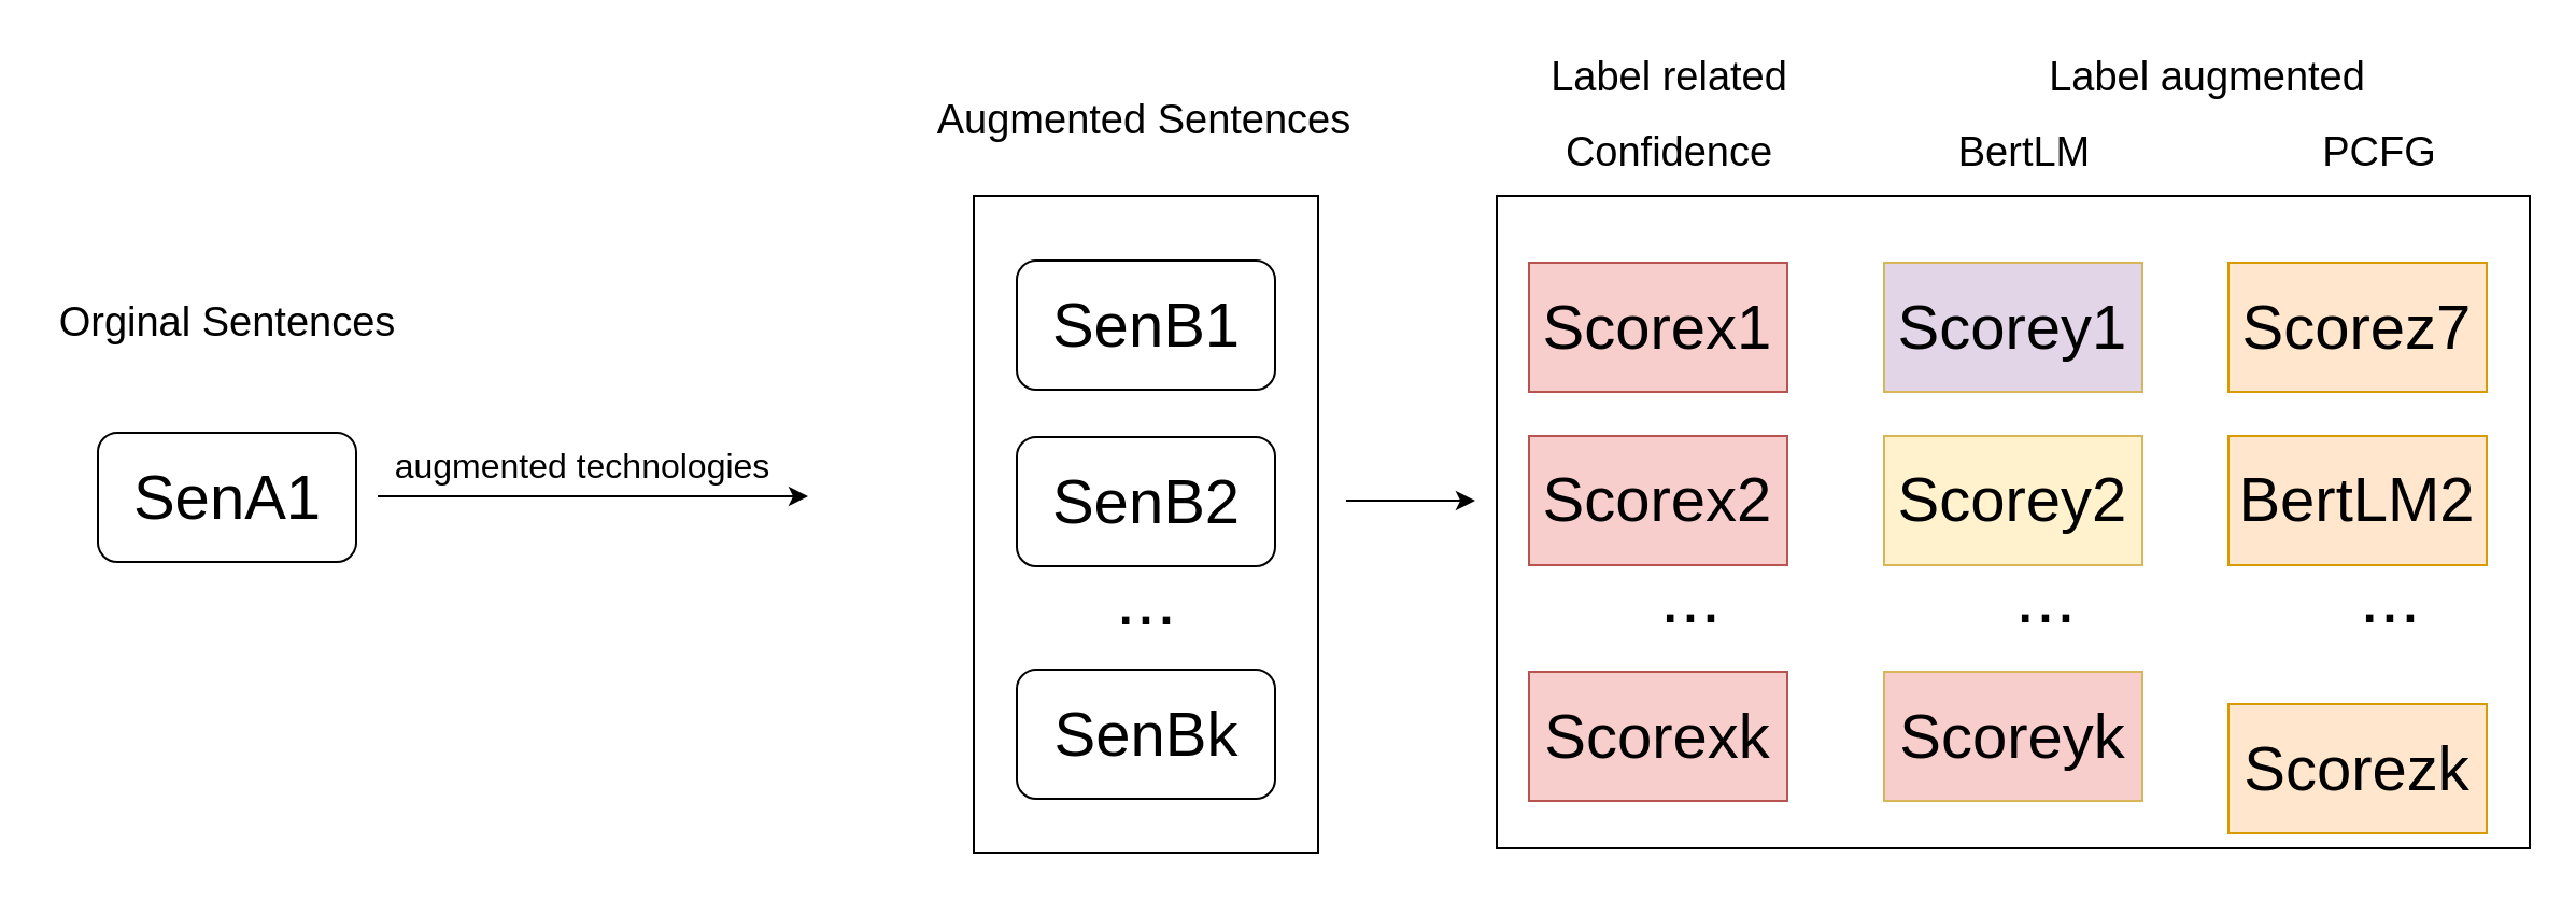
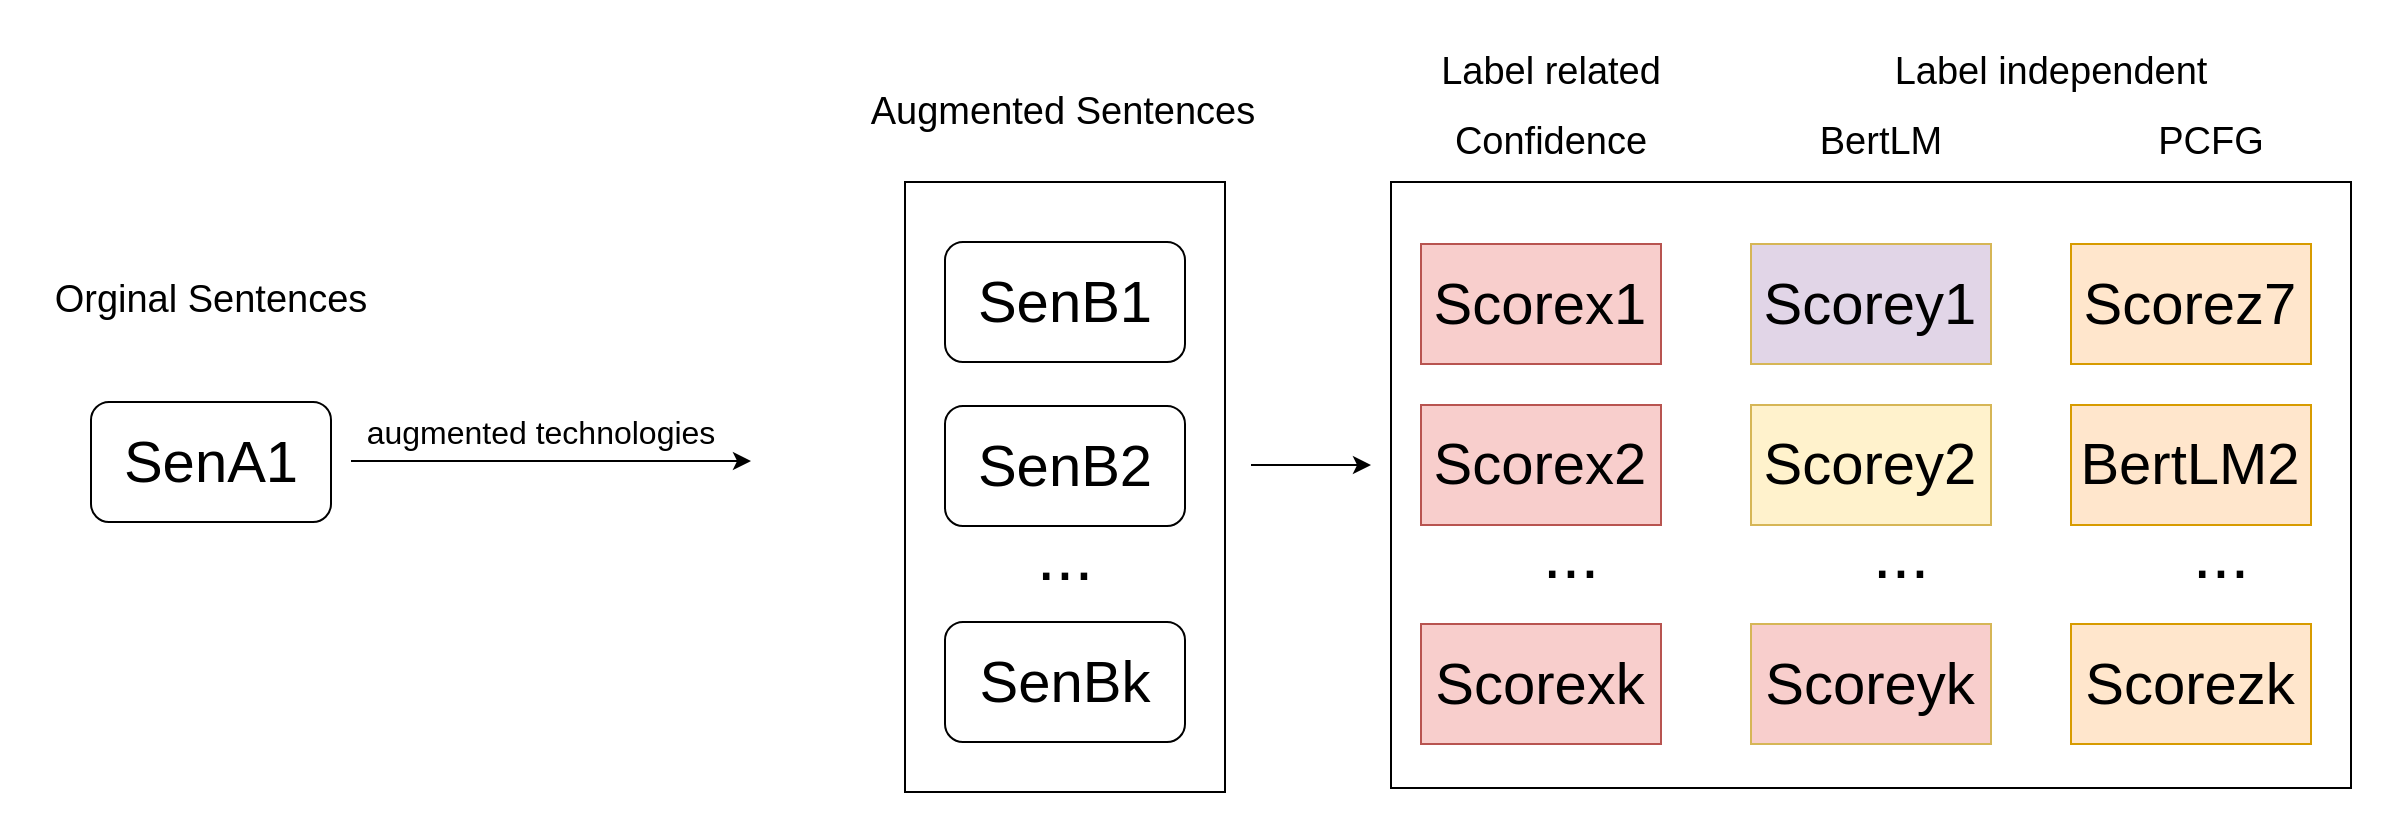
- <mxCell id="18" value="Label&amp;nbsp;augmented" style="text;html=1;align=center;verticalAlign=middle;resizable=0;points=[];autosize=1;fontSize=19;" parent="1" vertex="1"><mxGeometry x="940" y="20.5" width="170" height="30" as="geometry" /></mxCell>
+ <mxCell id="18" value="Label&amp;nbsp;independent" style="text;html=1;align=center;verticalAlign=middle;resizable=0;points=[];autosize=1;fontSize=19;" parent="1" vertex="1"><mxGeometry x="940" y="20.5" width="170" height="30" as="geometry" /></mxCell>
- <mxCell id="32" value="&lt;font style=&quot;font-size: 29px&quot;&gt;Scorezk&lt;/font&gt;" style="rounded=0;whiteSpace=wrap;html=1;sketch=0;fillColor=#ffe6cc;strokeColor=#d79b00;" parent="1" vertex="1"><mxGeometry x="1035" y="326.5" width="120" height="60" as="geometry" /></mxCell>
+ <mxCell id="32" value="&lt;font style=&quot;font-size: 29px&quot;&gt;Scorezk&lt;/font&gt;" style="rounded=0;whiteSpace=wrap;html=1;sketch=0;fillColor=#ffe6cc;strokeColor=#d79b00;" parent="1" vertex="1"><mxGeometry x="1035" y="311.5" width="120" height="60" as="geometry" /></mxCell>
